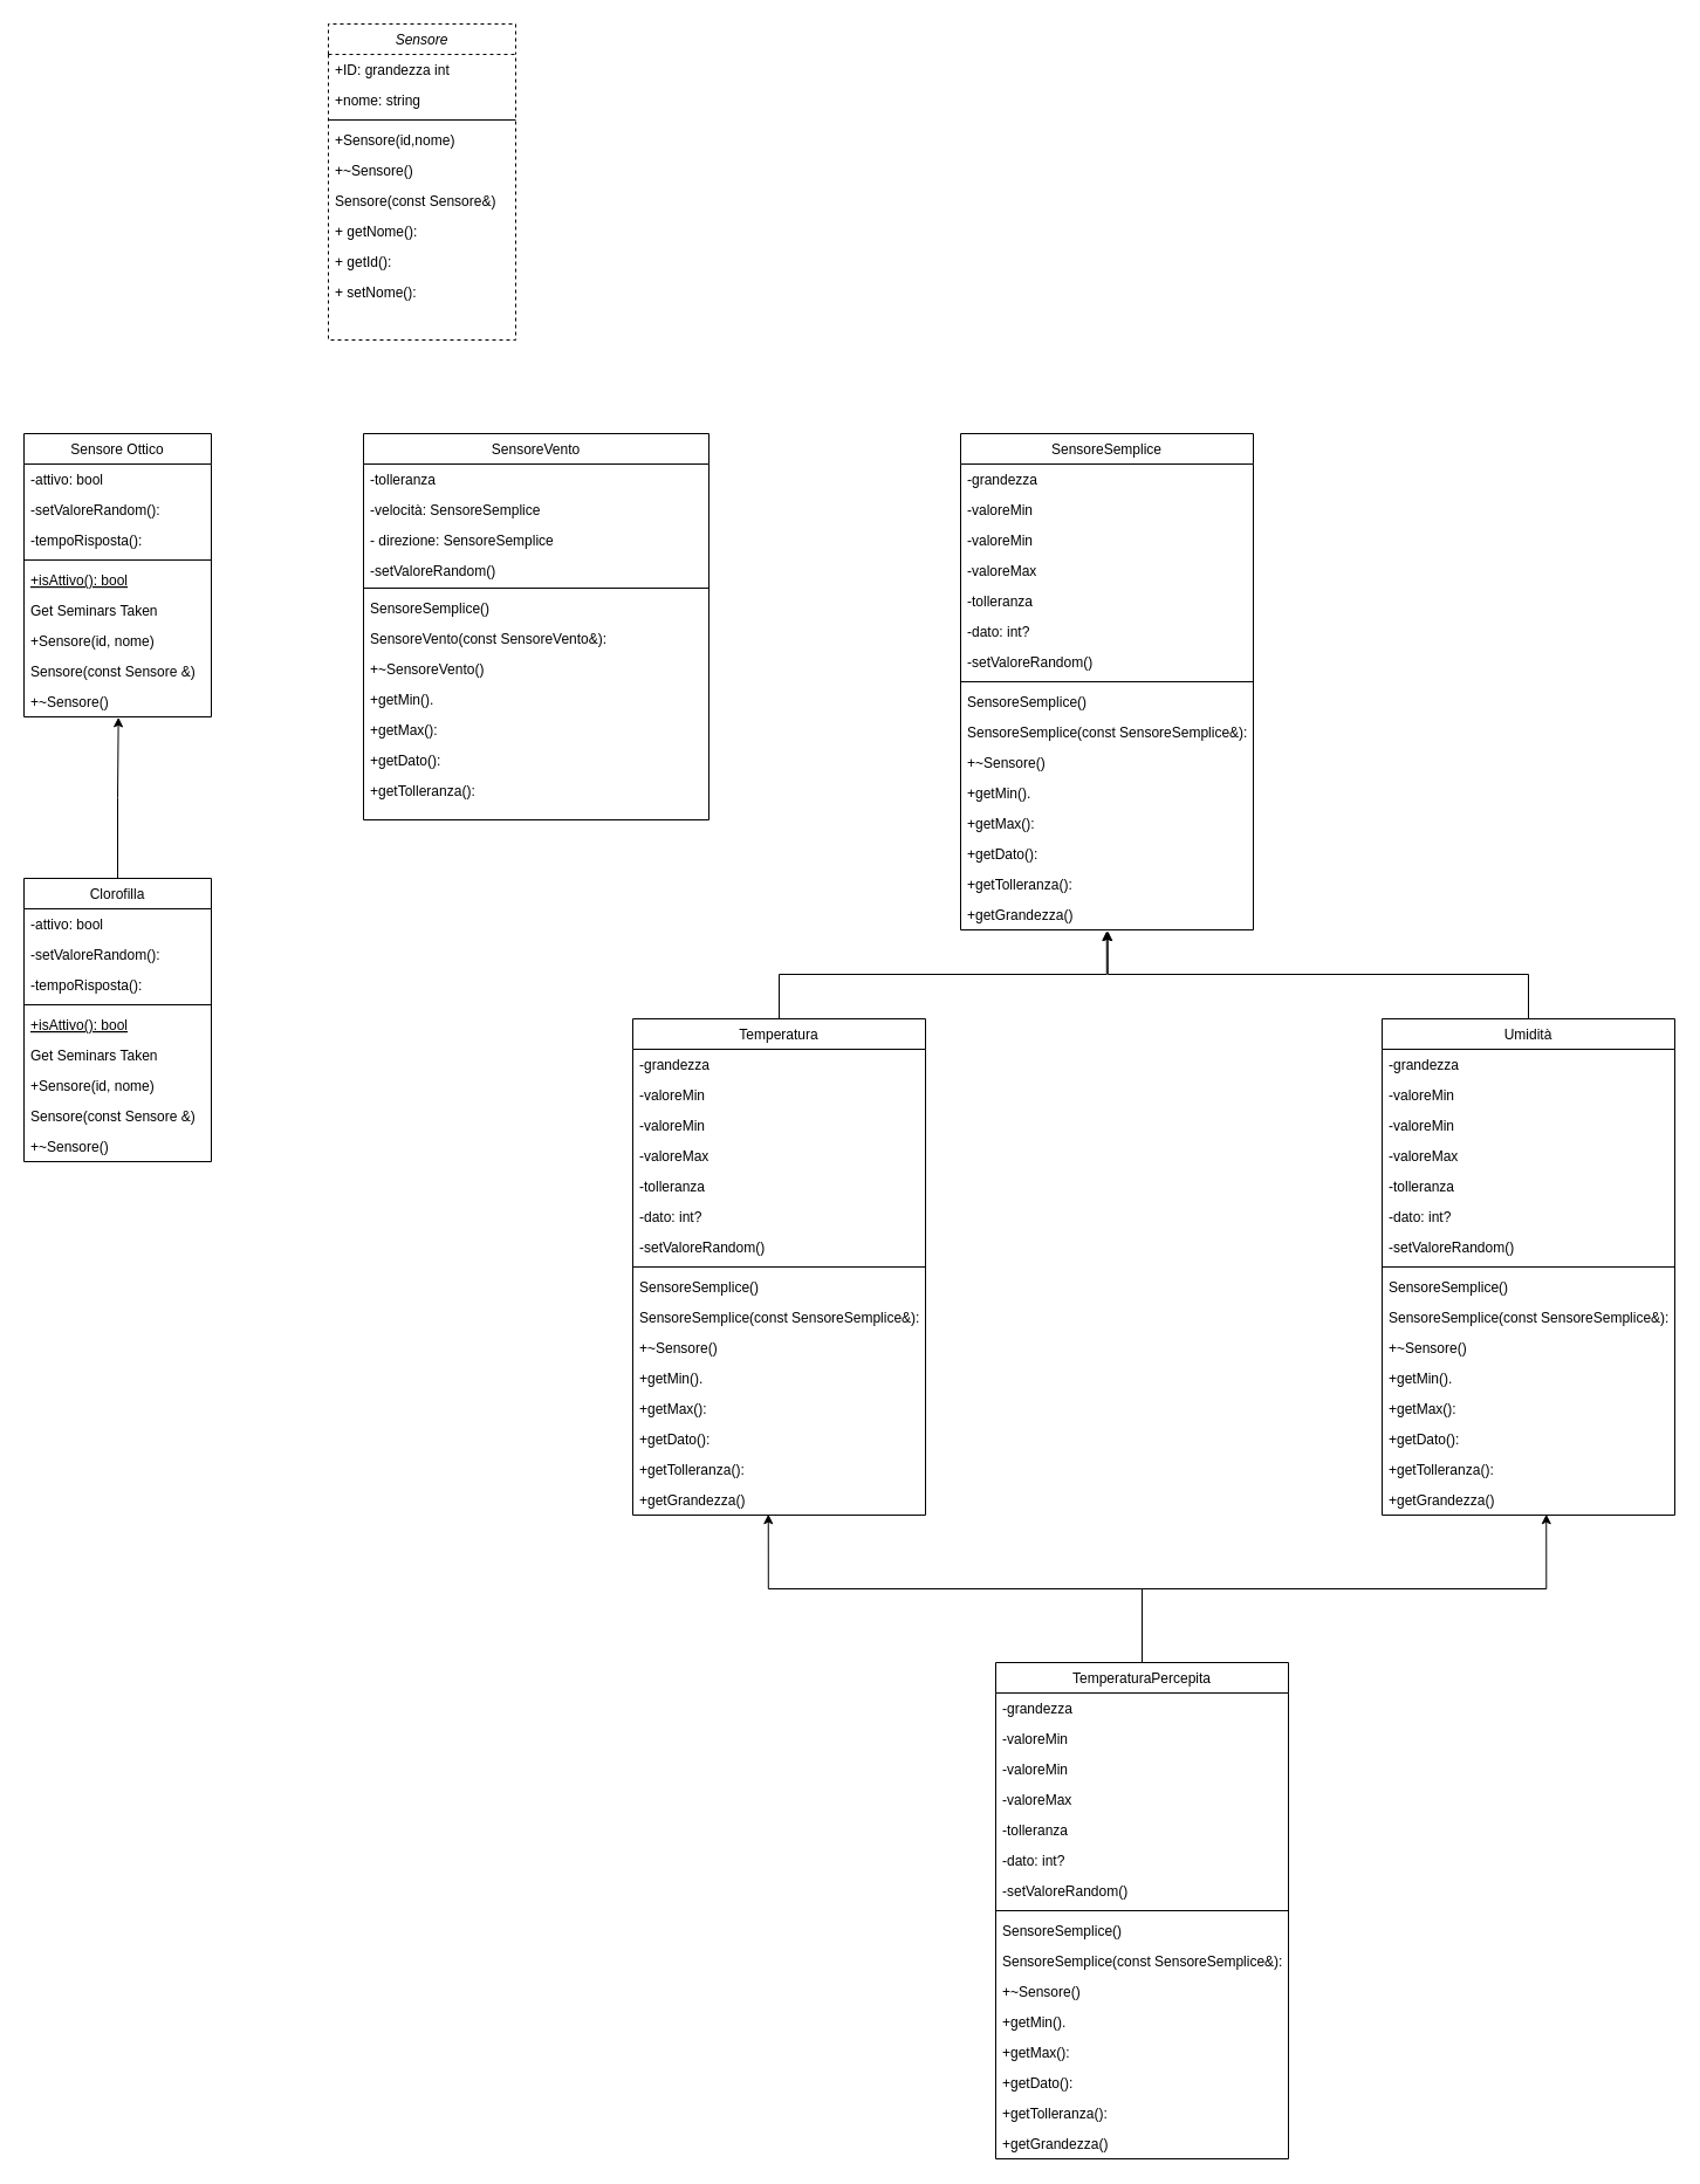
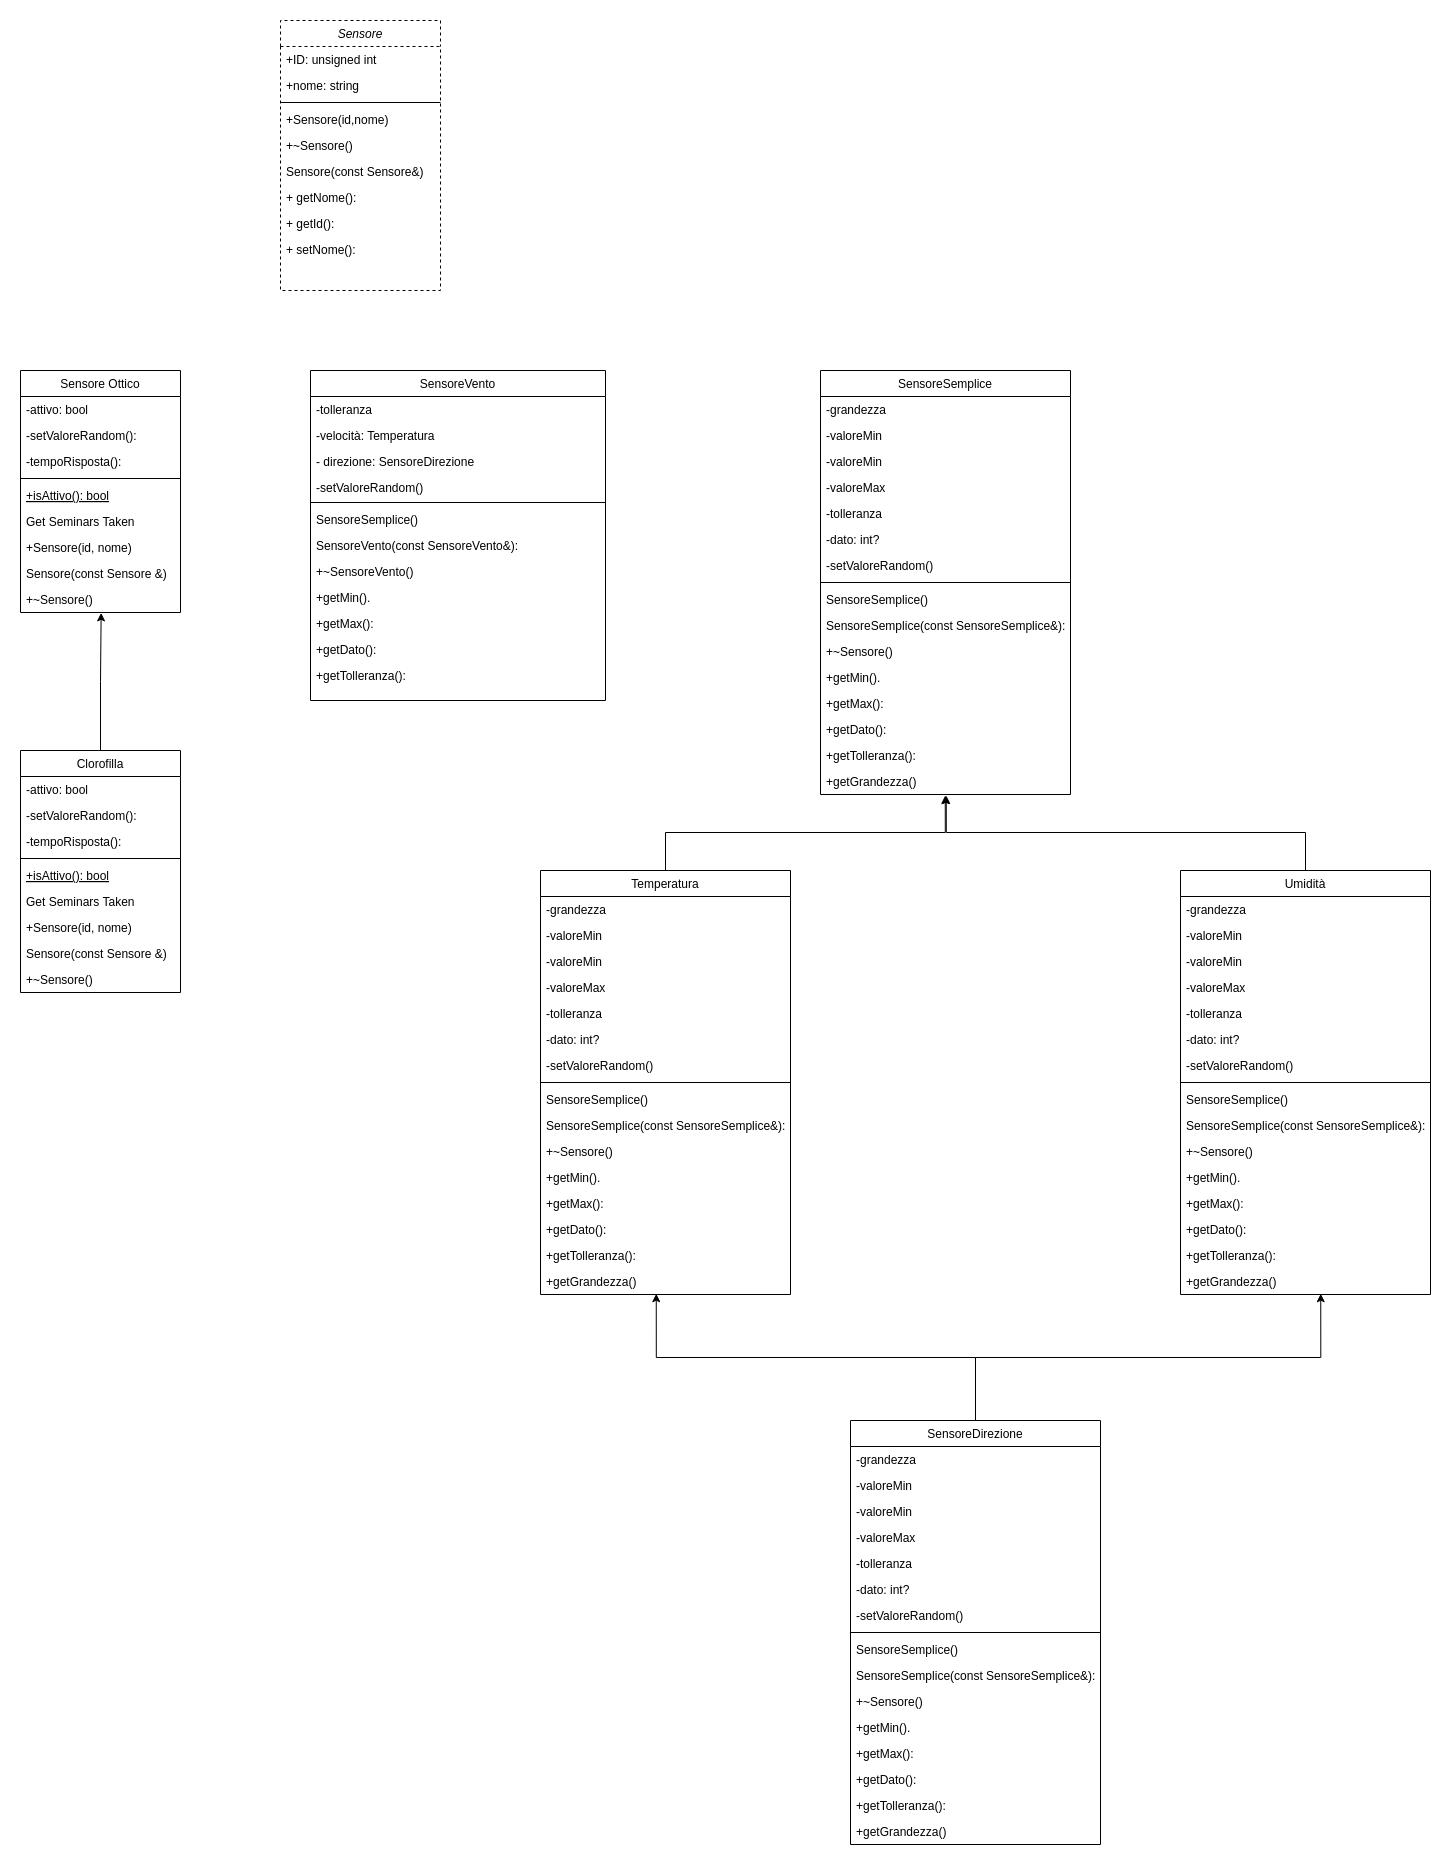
- <mxCell id="3" value="+ID: grandezza int" style="text;align=left;verticalAlign=top;spacingLeft=4;spacingRight=4;overflow=hidden;rotatable=0;points=[[0,0.5],[1,0.5]];portConstraint=eastwest;" parent="2" vertex="1"><mxGeometry y="26" width="160" height="26" as="geometry" /></mxCell>
+ <mxCell id="3" value="+ID: unsigned int" style="text;align=left;verticalAlign=top;spacingLeft=4;spacingRight=4;overflow=hidden;rotatable=0;points=[[0,0.5],[1,0.5]];portConstraint=eastwest;" parent="2" vertex="1"><mxGeometry y="26" width="160" height="26" as="geometry" /></mxCell>
- <mxCell id="41" value="-velocità: SensoreSemplice" style="text;strokeColor=none;fillColor=none;align=left;verticalAlign=top;spacingLeft=4;spacingRight=4;overflow=hidden;rotatable=0;points=[[0,0.5],[1,0.5]];portConstraint=eastwest;whiteSpace=wrap;html=1;" parent="39" vertex="1"><mxGeometry y="52" width="295" height="26" as="geometry" /></mxCell>
+ <mxCell id="41" value="-velocità: Temperatura" style="text;strokeColor=none;fillColor=none;align=left;verticalAlign=top;spacingLeft=4;spacingRight=4;overflow=hidden;rotatable=0;points=[[0,0.5],[1,0.5]];portConstraint=eastwest;whiteSpace=wrap;html=1;" parent="39" vertex="1"><mxGeometry y="52" width="295" height="26" as="geometry" /></mxCell>
- <mxCell id="42" value="- direzione: SensoreSemplice" style="text;strokeColor=none;fillColor=none;align=left;verticalAlign=top;spacingLeft=4;spacingRight=4;overflow=hidden;rotatable=0;points=[[0,0.5],[1,0.5]];portConstraint=eastwest;whiteSpace=wrap;html=1;" parent="39" vertex="1"><mxGeometry y="78" width="295" height="26" as="geometry" /></mxCell>
+ <mxCell id="42" value="- direzione: SensoreDirezione" style="text;strokeColor=none;fillColor=none;align=left;verticalAlign=top;spacingLeft=4;spacingRight=4;overflow=hidden;rotatable=0;points=[[0,0.5],[1,0.5]];portConstraint=eastwest;whiteSpace=wrap;html=1;" parent="39" vertex="1"><mxGeometry y="78" width="295" height="26" as="geometry" /></mxCell>
- <mxCell id="88" value="TemperaturaPercepita" style="swimlane;fontStyle=0;align=center;verticalAlign=top;childLayout=stackLayout;horizontal=1;startSize=26;horizontalStack=0;resizeParent=1;resizeLast=0;collapsible=1;marginBottom=0;rounded=0;shadow=0;strokeWidth=1;" vertex="1" parent="1"><mxGeometry x="850" y="1420" width="250" height="424" as="geometry"><mxRectangle x="550" y="140" width="160" height="26" as="alternateBounds" /></mxGeometry></mxCell>
+ <mxCell id="88" value="SensoreDirezione" style="swimlane;fontStyle=0;align=center;verticalAlign=top;childLayout=stackLayout;horizontal=1;startSize=26;horizontalStack=0;resizeParent=1;resizeLast=0;collapsible=1;marginBottom=0;rounded=0;shadow=0;strokeWidth=1;" vertex="1" parent="1"><mxGeometry x="850" y="1420" width="250" height="424" as="geometry"><mxRectangle x="550" y="140" width="160" height="26" as="alternateBounds" /></mxGeometry></mxCell>
